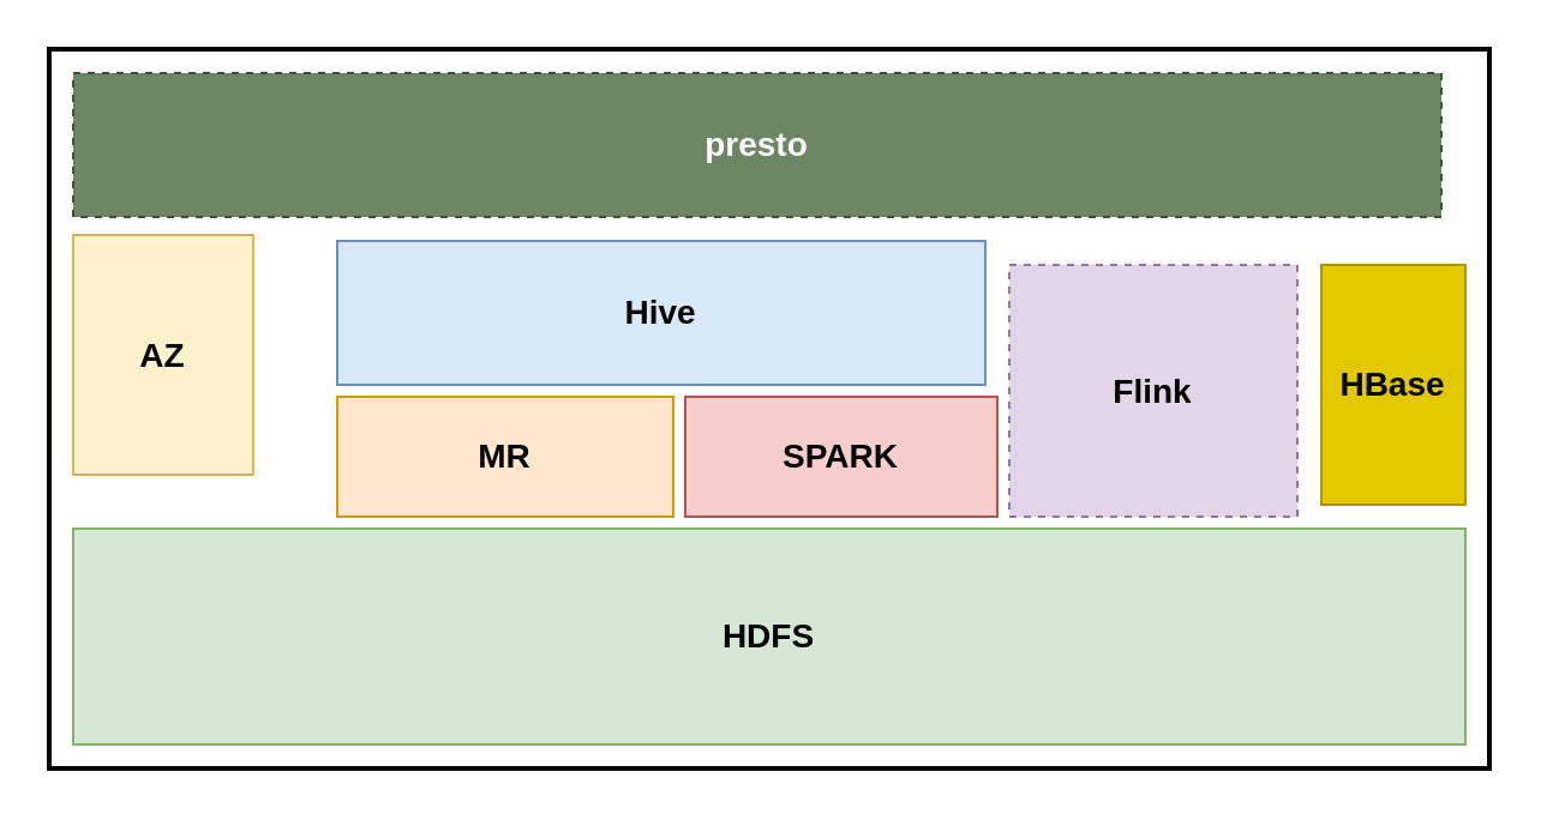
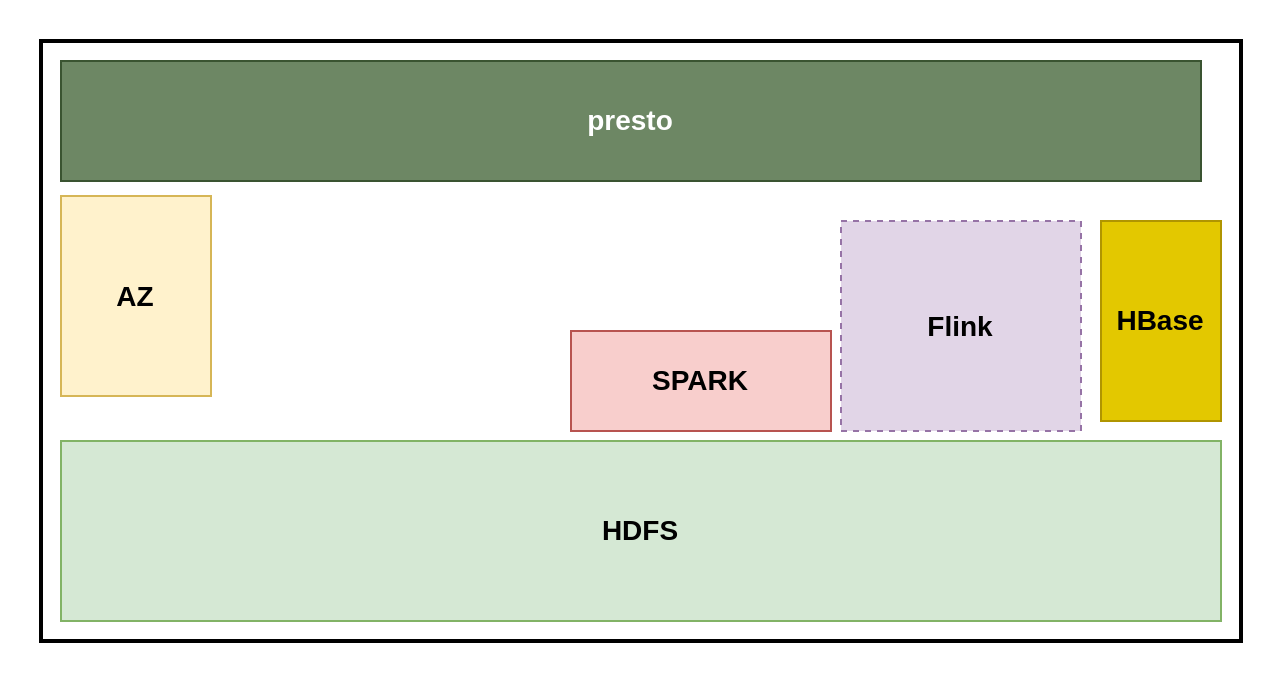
- <mxCell id="9" value="presto" style="rounded=0;whiteSpace=wrap;html=1;fillColor=#6d8764;fontColor=#ffffff;strokeColor=#3A5431;fontStyle=1;fontSize=14;dashed=1;" vertex="1" parent="1"><mxGeometry x="30" y="30" width="570" height="60" as="geometry" /></mxCell>
+ <mxCell id="9" value="presto" style="rounded=0;whiteSpace=wrap;html=1;fillColor=#6d8764;fontColor=#ffffff;strokeColor=#3A5431;fontStyle=1;fontSize=14;" vertex="1" parent="1"><mxGeometry x="30" y="30" width="570" height="60" as="geometry" /></mxCell>
- <mxCell id="4" value="Hive" style="rounded=0;whiteSpace=wrap;html=1;fillColor=#dae8fc;strokeColor=#6c8ebf;fontStyle=1;fontSize=14;" vertex="1" parent="1"><mxGeometry x="140" y="100" width="270" height="60" as="geometry" /></mxCell>
- <mxCell id="6" value="MR" style="rounded=0;whiteSpace=wrap;html=1;fillColor=#ffe6cc;strokeColor=#d79b00;fontStyle=1;fontSize=14;" vertex="1" parent="1"><mxGeometry x="140" y="165" width="140" height="50" as="geometry" /></mxCell>
